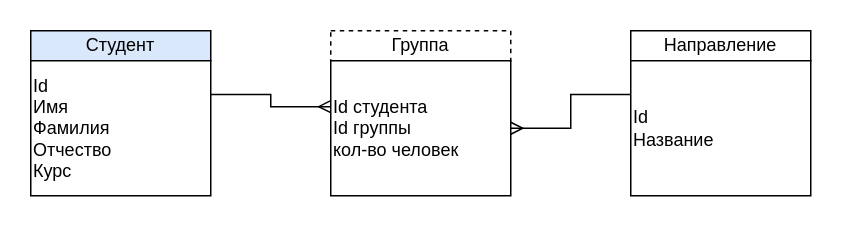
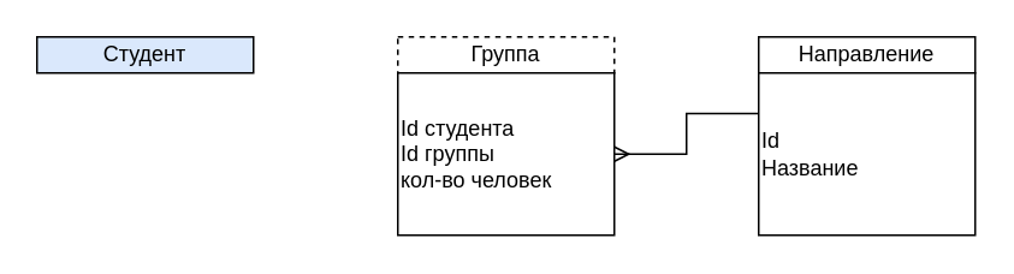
- <mxCell id="3" style="edgeStyle=orthogonalEdgeStyle;rounded=0;orthogonalLoop=1;jettySize=auto;html=1;exitX=1;exitY=0.25;exitDx=0;exitDy=0;entryX=0;entryY=0.34;entryDx=0;entryDy=0;entryPerimeter=0;endArrow=ERmany;endFill=0;" edge="1" parent="1" source="4" target="9"><mxGeometry relative="1" as="geometry" /></mxCell>
- <mxCell id="4" value="&lt;div style=&quot;&quot;&gt;&lt;span style=&quot;background-color: initial;&quot;&gt;Id&lt;/span&gt;&lt;/div&gt;&lt;div style=&quot;&quot;&gt;&lt;span style=&quot;background-color: initial;&quot;&gt;Имя&lt;/span&gt;&lt;/div&gt;&lt;div style=&quot;&quot;&gt;&lt;span style=&quot;background-color: initial;&quot;&gt;Фамилия&lt;/span&gt;&lt;/div&gt;&lt;div style=&quot;&quot;&gt;&lt;span style=&quot;background-color: initial;&quot;&gt;Отчество&lt;/span&gt;&lt;/div&gt;&lt;div style=&quot;&quot;&gt;&lt;span style=&quot;background-color: initial;&quot;&gt;Курс&lt;/span&gt;&lt;/div&gt;" style="rounded=0;whiteSpace=wrap;html=1;align=left;" vertex="1" parent="1"><mxGeometry x="20" y="40" width="120" height="90" as="geometry" /></mxCell>
